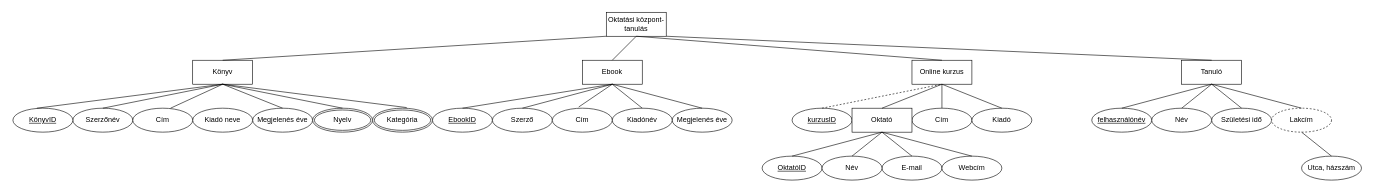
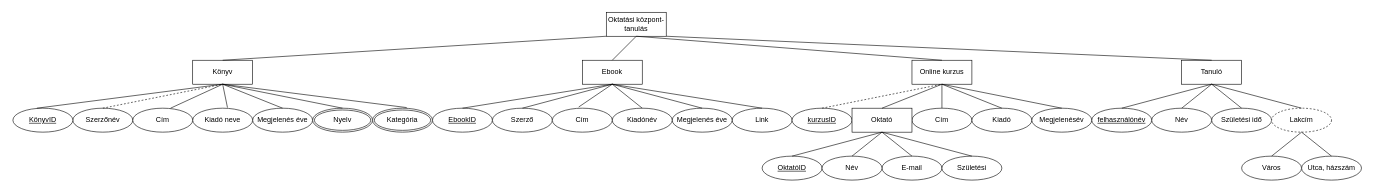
- <mxCell id="36" value="" style="endArrow=none;html=1;rounded=0;exitX=0.5;exitY=0;exitDx=0;exitDy=0;entryX=0.5;entryY=1;entryDx=0;entryDy=0;" edge="1" parent="1" source="8" target="6"><mxGeometry relative="1" as="geometry"><mxPoint x="650" y="130" as="sourcePoint" /><mxPoint x="810" y="130" as="targetPoint" /></mxGeometry></mxCell>
+ <mxCell id="36" value="" style="endArrow=none;html=1;rounded=0;exitX=0.5;exitY=0;exitDx=0;exitDy=0;entryX=0.5;entryY=1;entryDx=0;entryDy=0;dashed=1;" edge="1" parent="1" source="8" target="6"><mxGeometry relative="1" as="geometry"><mxPoint x="650" y="130" as="sourcePoint" /><mxPoint x="810" y="130" as="targetPoint" /></mxGeometry></mxCell>
+ <mxCell id="51" value="" style="endArrow=none;html=1;rounded=0;entryX=0.5;entryY=0;entryDx=0;entryDy=0;exitX=0.5;exitY=1;exitDx=0;exitDy=0;" edge="1" parent="1" source="5" target="14"><mxGeometry relative="1" as="geometry"><mxPoint x="1180" y="330" as="sourcePoint" /><mxPoint x="1340" y="330" as="targetPoint" /></mxGeometry></mxCell>
+ <mxCell id="56" value="" style="endArrow=none;html=1;rounded=0;entryX=0.5;entryY=0;entryDx=0;entryDy=0;exitX=0.5;exitY=1;exitDx=0;exitDy=0;" edge="1" parent="1" source="4" target="24"><mxGeometry relative="1" as="geometry"><mxPoint x="1470" y="430" as="sourcePoint" /><mxPoint x="1630" y="430" as="targetPoint" /></mxGeometry></mxCell>
+ <mxCell id="38" value="" style="endArrow=none;html=1;rounded=0;exitX=0.58;exitY=-0.025;exitDx=0;exitDy=0;exitPerimeter=0;entryX=0.5;entryY=1;entryDx=0;entryDy=0;" edge="1" parent="1" source="10" target="6"><mxGeometry relative="1" as="geometry"><mxPoint x="650" y="130" as="sourcePoint" /><mxPoint x="810" y="130" as="targetPoint" /></mxGeometry></mxCell>
+ <mxCell id="14" value="Link" style="ellipse;whiteSpace=wrap;html=1;align=center;" vertex="1" parent="1"><mxGeometry x="1220" y="180" width="100" height="40" as="geometry" /></mxCell>
+ <mxCell id="24" value="Megjelenésév" style="ellipse;whiteSpace=wrap;html=1;align=center;" vertex="1" parent="1"><mxGeometry x="1720" y="180" width="100" height="40" as="geometry" /></mxCell>
+ <mxCell id="66" value="" style="endArrow=none;html=1;rounded=0;exitX=0.5;exitY=1;exitDx=0;exitDy=0;entryX=0.5;entryY=0;entryDx=0;entryDy=0;" edge="1" parent="1" source="32" target="34"><mxGeometry relative="1" as="geometry"><mxPoint x="1560" y="430" as="sourcePoint" /><mxPoint x="1720" y="430" as="targetPoint" /></mxGeometry></mxCell>
- <mxCell id="28" value="Webcím" style="ellipse;whiteSpace=wrap;html=1;align=center;" vertex="1" parent="1"><mxGeometry x="1570" y="260" width="100" height="40" as="geometry" /></mxCell>
+ <mxCell id="28" value="Születési" style="ellipse;whiteSpace=wrap;html=1;align=center;" vertex="1" parent="1"><mxGeometry x="1570" y="260" width="100" height="40" as="geometry" /></mxCell>
+ <mxCell id="34" value="Város" style="ellipse;whiteSpace=wrap;html=1;align=center;" vertex="1" parent="1"><mxGeometry x="2070" y="260" width="100" height="40" as="geometry" /></mxCell>
